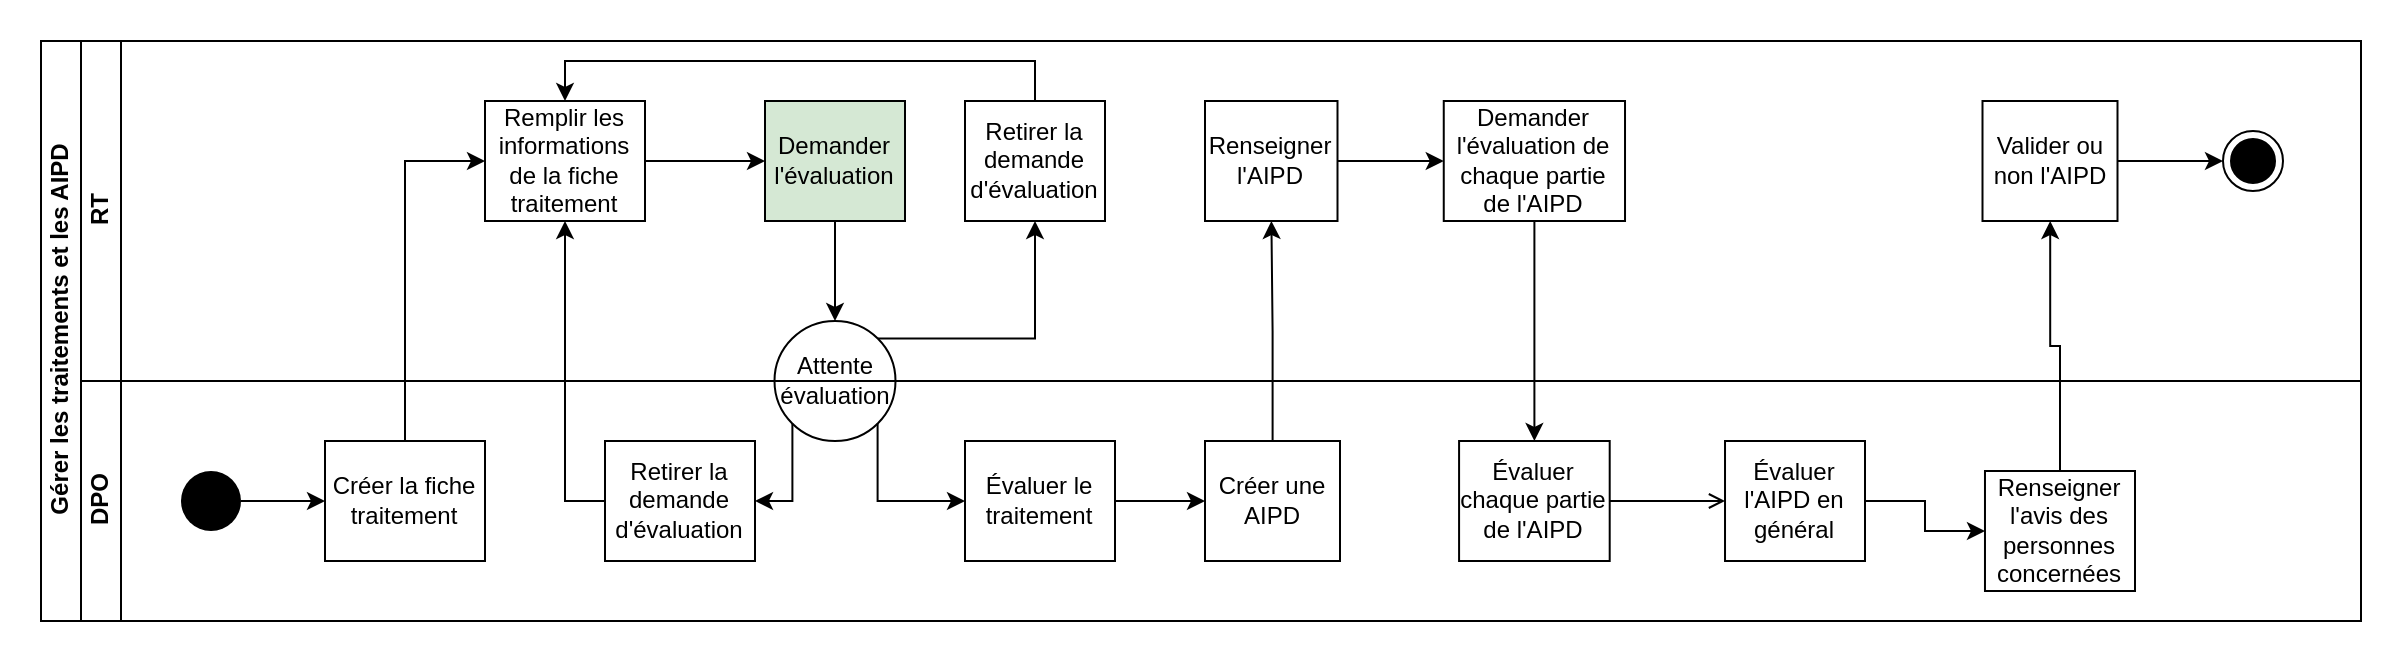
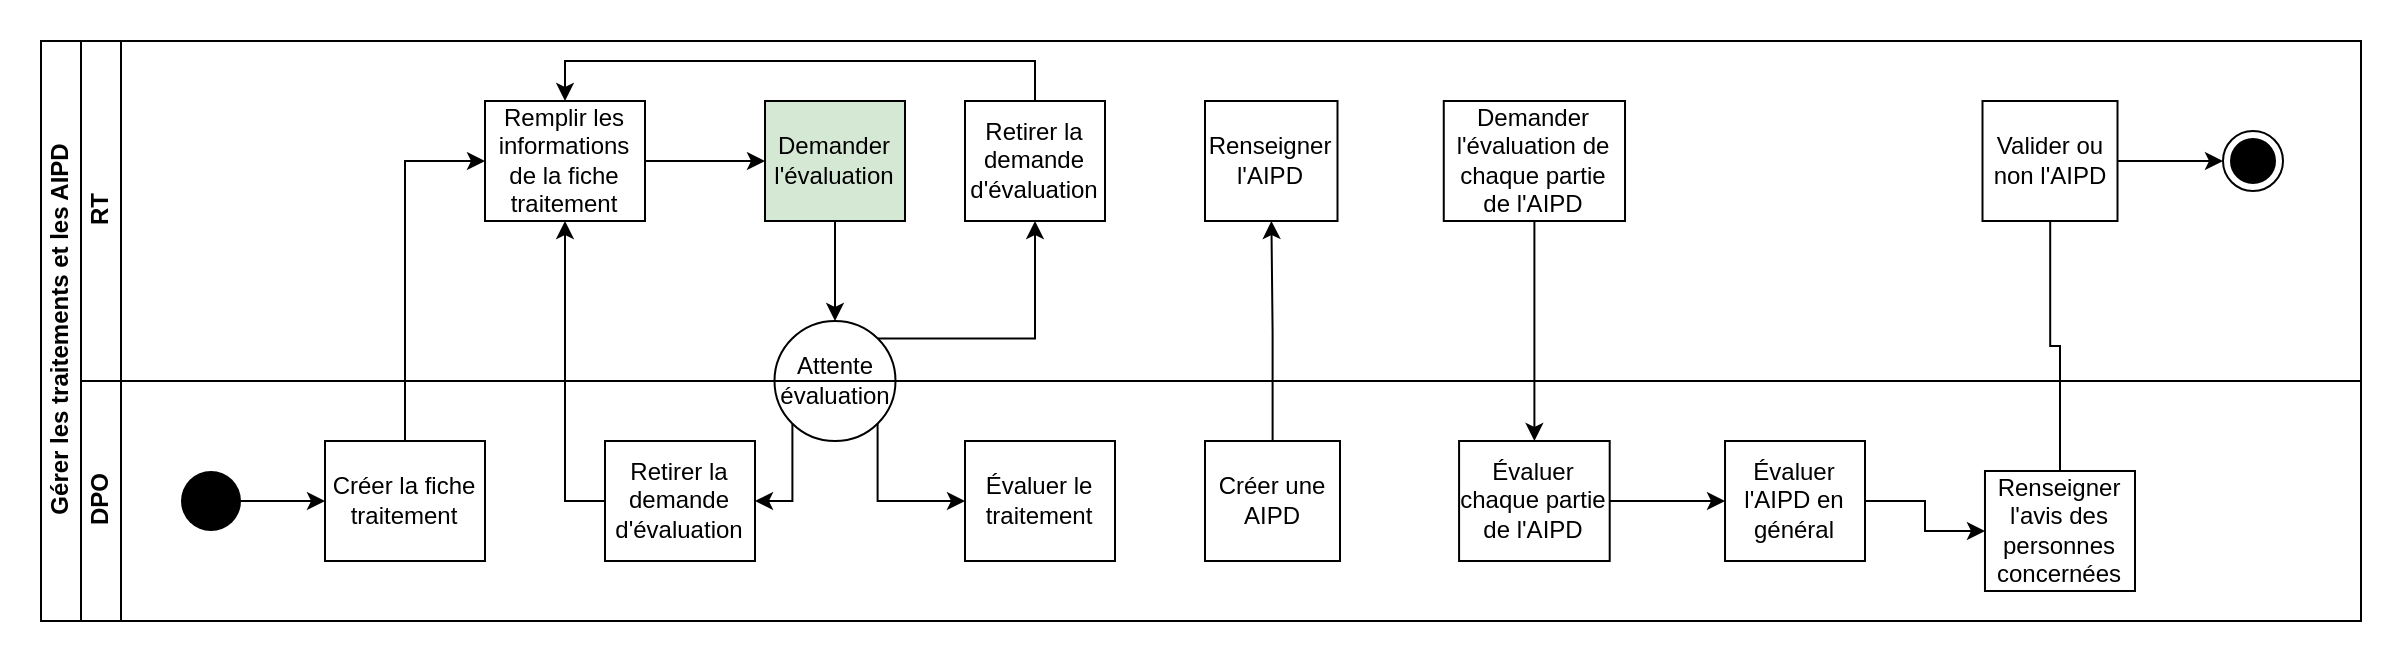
- <mxCell id="32" value="" style="edgeStyle=orthogonalEdgeStyle;rounded=0;orthogonalLoop=1;jettySize=auto;html=1;" edge="1" parent="1" source="9" target="31"><mxGeometry relative="1" as="geometry" /></mxCell>
- <mxCell id="36" value="" style="edgeStyle=orthogonalEdgeStyle;rounded=0;orthogonalLoop=1;jettySize=auto;html=1;" edge="1" parent="1" source="37" target="10"><mxGeometry relative="1" as="geometry" /></mxCell>
+ <mxCell id="36" value="" style="edgeStyle=orthogonalEdgeStyle;rounded=0;orthogonalLoop=1;jettySize=auto;html=1;endArrow=none;" edge="1" parent="1" source="37" target="10"><mxGeometry relative="1" as="geometry" /></mxCell>
- <mxCell id="18" value="" style="edgeStyle=orthogonalEdgeStyle;rounded=0;orthogonalLoop=1;jettySize=auto;html=1;" edge="1" parent="13" source="16" target="17"><mxGeometry relative="1" as="geometry" /></mxCell>
- <mxCell id="35" value="" style="edgeStyle=orthogonalEdgeStyle;rounded=0;orthogonalLoop=1;jettySize=auto;html=1;endArrow=open;" edge="1" parent="1" source="19" target="34"><mxGeometry relative="1" as="geometry" /></mxCell>
+ <mxCell id="35" value="" style="edgeStyle=orthogonalEdgeStyle;rounded=0;orthogonalLoop=1;jettySize=auto;html=1;" edge="1" parent="1" source="19" target="34"><mxGeometry relative="1" as="geometry" /></mxCell>
